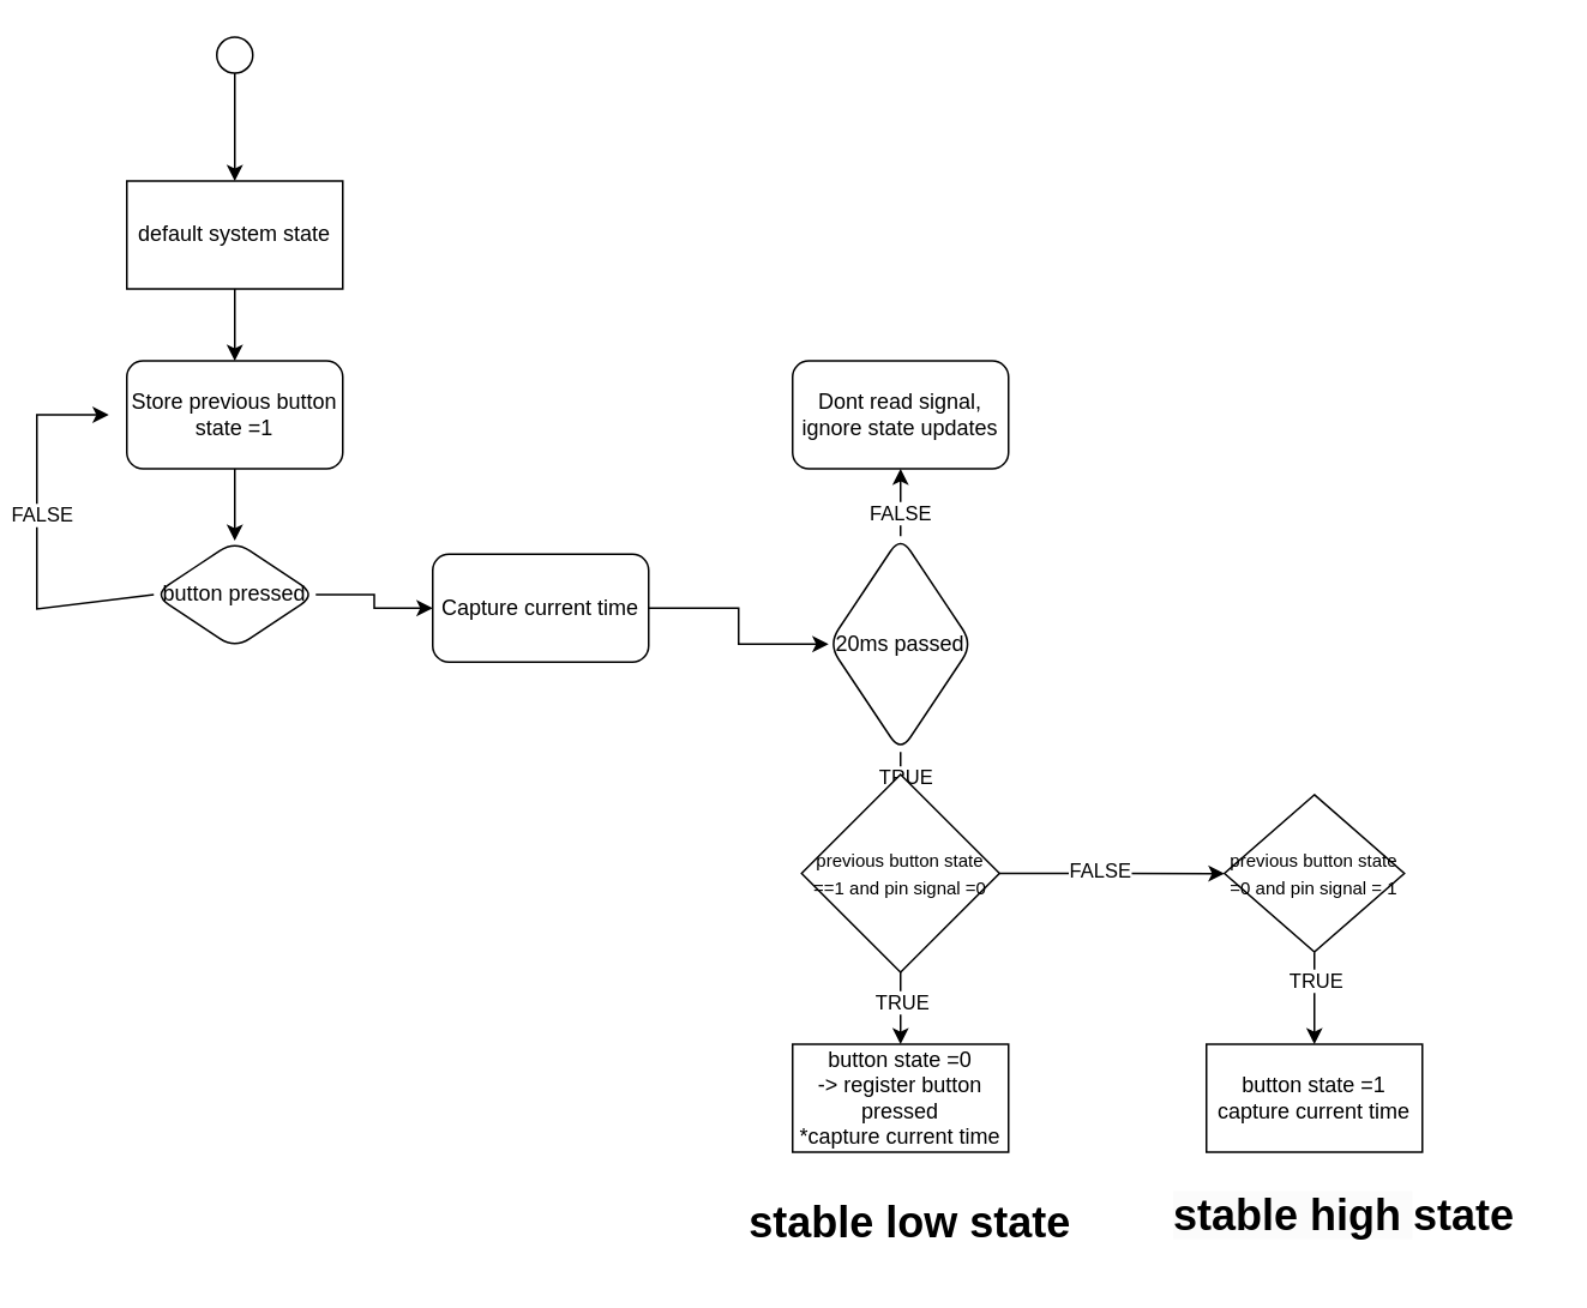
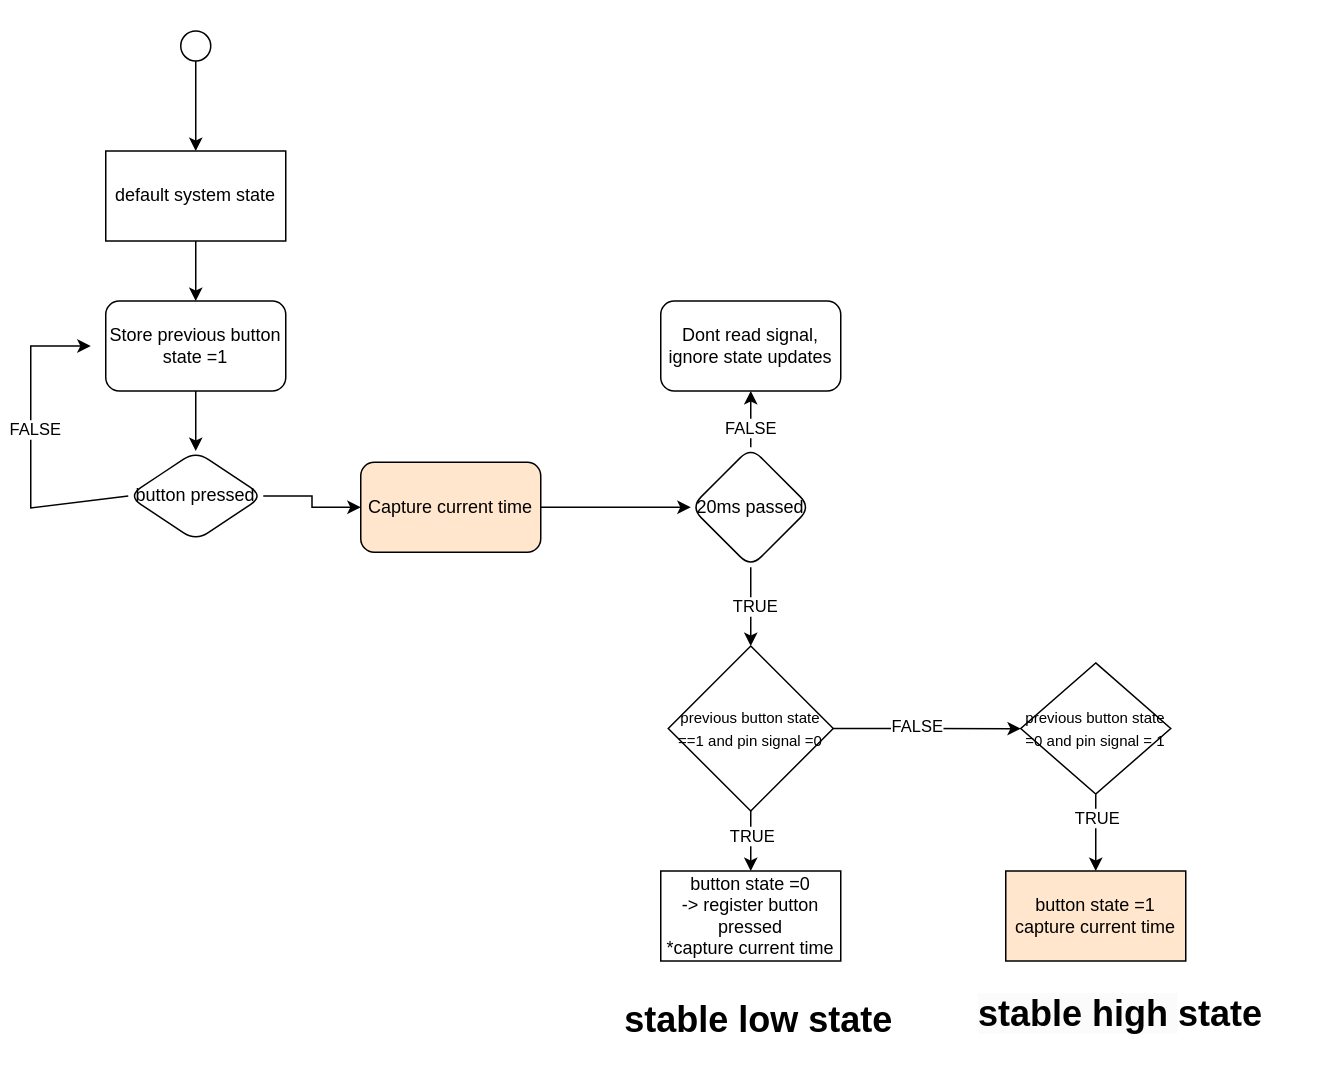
- <mxCell id="13" value="Capture current time" style="whiteSpace=wrap;html=1;rounded=1;" vertex="1" parent="1"><mxGeometry x="240" y="307.5" width="120" height="60" as="geometry" /></mxCell>
+ <mxCell id="13" value="Capture current time" style="whiteSpace=wrap;html=1;rounded=1;fillColor=#ffe6cc;" vertex="1" parent="1"><mxGeometry x="240" y="307.5" width="120" height="60" as="geometry" /></mxCell>
- <mxCell id="18" value="20ms passed" style="rhombus;whiteSpace=wrap;html=1;rounded=1;" vertex="1" parent="1"><mxGeometry x="460" y="297.5" width="80" height="120" as="geometry" /></mxCell>
+ <mxCell id="18" value="20ms passed" style="rhombus;whiteSpace=wrap;html=1;rounded=1;" vertex="1" parent="1"><mxGeometry x="460" y="297.5" width="80" height="80" as="geometry" /></mxCell>
- <mxCell id="29" value="button state =1&lt;div&gt;capture current time&lt;/div&gt;" style="whiteSpace=wrap;html=1;" vertex="1" parent="1"><mxGeometry x="670" y="580" width="120" height="60" as="geometry" /></mxCell>
+ <mxCell id="29" value="button state =1&lt;div&gt;capture current time&lt;/div&gt;" style="whiteSpace=wrap;html=1;fillColor=#ffe6cc;" vertex="1" parent="1"><mxGeometry x="670" y="580" width="120" height="60" as="geometry" /></mxCell>
